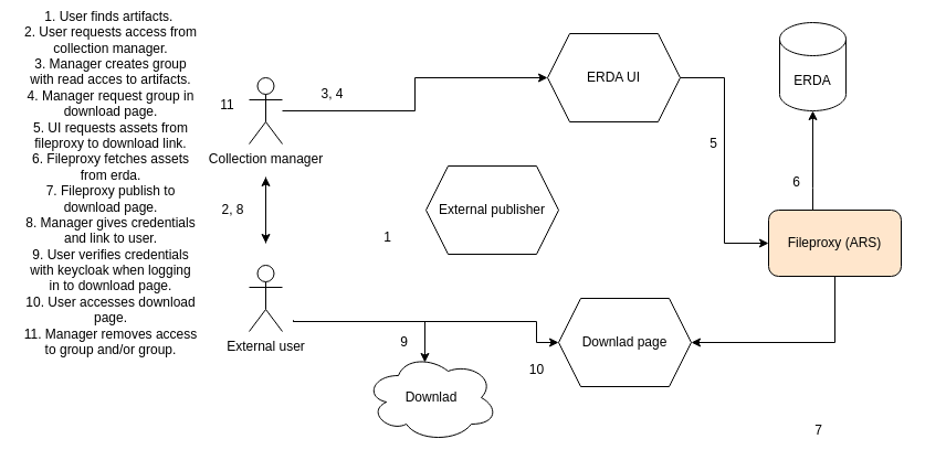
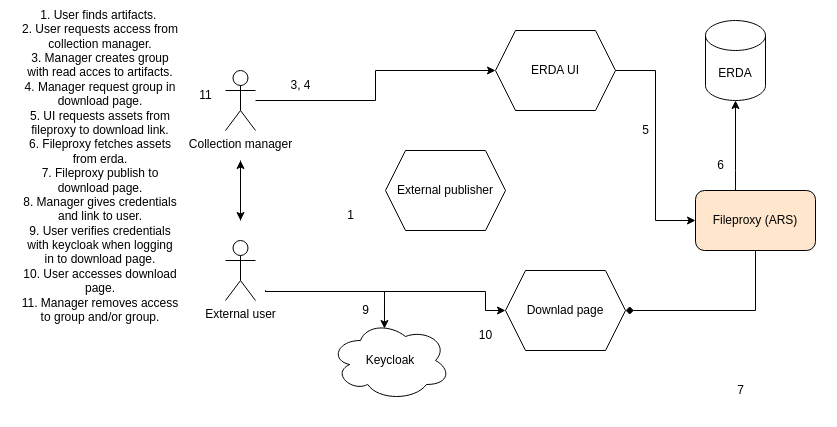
- <mxCell id="18" value="2, 8" style="text;html=1;align=center;verticalAlign=middle;resizable=0;points=[];autosize=1;strokeColor=none;fillColor=none;" vertex="1" parent="1"><mxGeometry x="190" y="175" width="40" height="30" as="geometry" /></mxCell>
- <mxCell id="9" style="edgeStyle=orthogonalEdgeStyle;rounded=0;orthogonalLoop=1;jettySize=auto;html=1;entryX=1;entryY=0.5;entryDx=0;entryDy=0;exitX=0.5;exitY=1;exitDx=0;exitDy=0;" edge="1" parent="1" source="10" target="15"><mxGeometry relative="1" as="geometry" /></mxCell>
+ <mxCell id="9" style="edgeStyle=orthogonalEdgeStyle;rounded=0;orthogonalLoop=1;jettySize=auto;html=1;entryX=1;entryY=0.5;entryDx=0;entryDy=0;exitX=0.5;exitY=1;exitDx=0;exitDy=0;endArrow=diamond;" edge="1" parent="1" source="10" target="15"><mxGeometry relative="1" as="geometry" /></mxCell>
- <mxCell id="12" value="Downlad" style="ellipse;shape=cloud;whiteSpace=wrap;html=1;" vertex="1" parent="1"><mxGeometry x="330" y="320" width="120" height="80" as="geometry" /></mxCell>
+ <mxCell id="12" value="Keycloak" style="ellipse;shape=cloud;whiteSpace=wrap;html=1;" vertex="1" parent="1"><mxGeometry x="330" y="320" width="120" height="80" as="geometry" /></mxCell>
